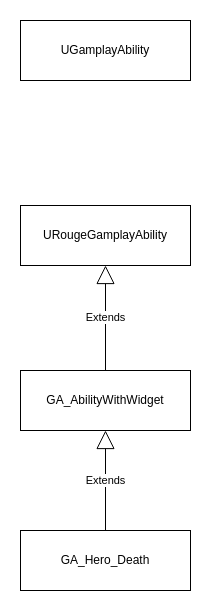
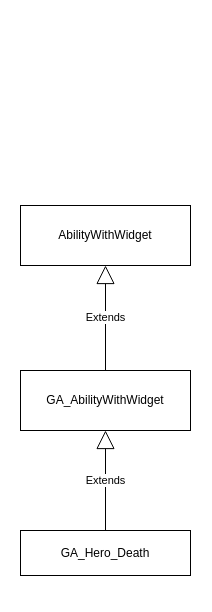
- <mxCell id="3" value="UGamplayAbility" style="rounded=0;whiteSpace=wrap;html=1;" vertex="1" parent="1"><mxGeometry x="20" y="20" width="170" height="60" as="geometry" /></mxCell>
- <mxCell id="2" value="URougeGamplayAbility" style="rounded=0;whiteSpace=wrap;html=1;" vertex="1" parent="1"><mxGeometry x="20" y="205" width="170" height="60" as="geometry" /></mxCell>
+ <mxCell id="2" value="AbilityWithWidget" style="rounded=0;whiteSpace=wrap;html=1;" vertex="1" parent="1"><mxGeometry x="20" y="205" width="170" height="60" as="geometry" /></mxCell>
- <mxCell id="6" value="GA_Hero_Death" style="rounded=0;whiteSpace=wrap;html=1;" vertex="1" parent="1"><mxGeometry x="20" y="530" width="170" height="60" as="geometry" /></mxCell>
+ <mxCell id="6" value="GA_Hero_Death" style="rounded=0;whiteSpace=wrap;html=1;" vertex="1" parent="1"><mxGeometry x="20" y="530" width="170" height="45" as="geometry" /></mxCell>
